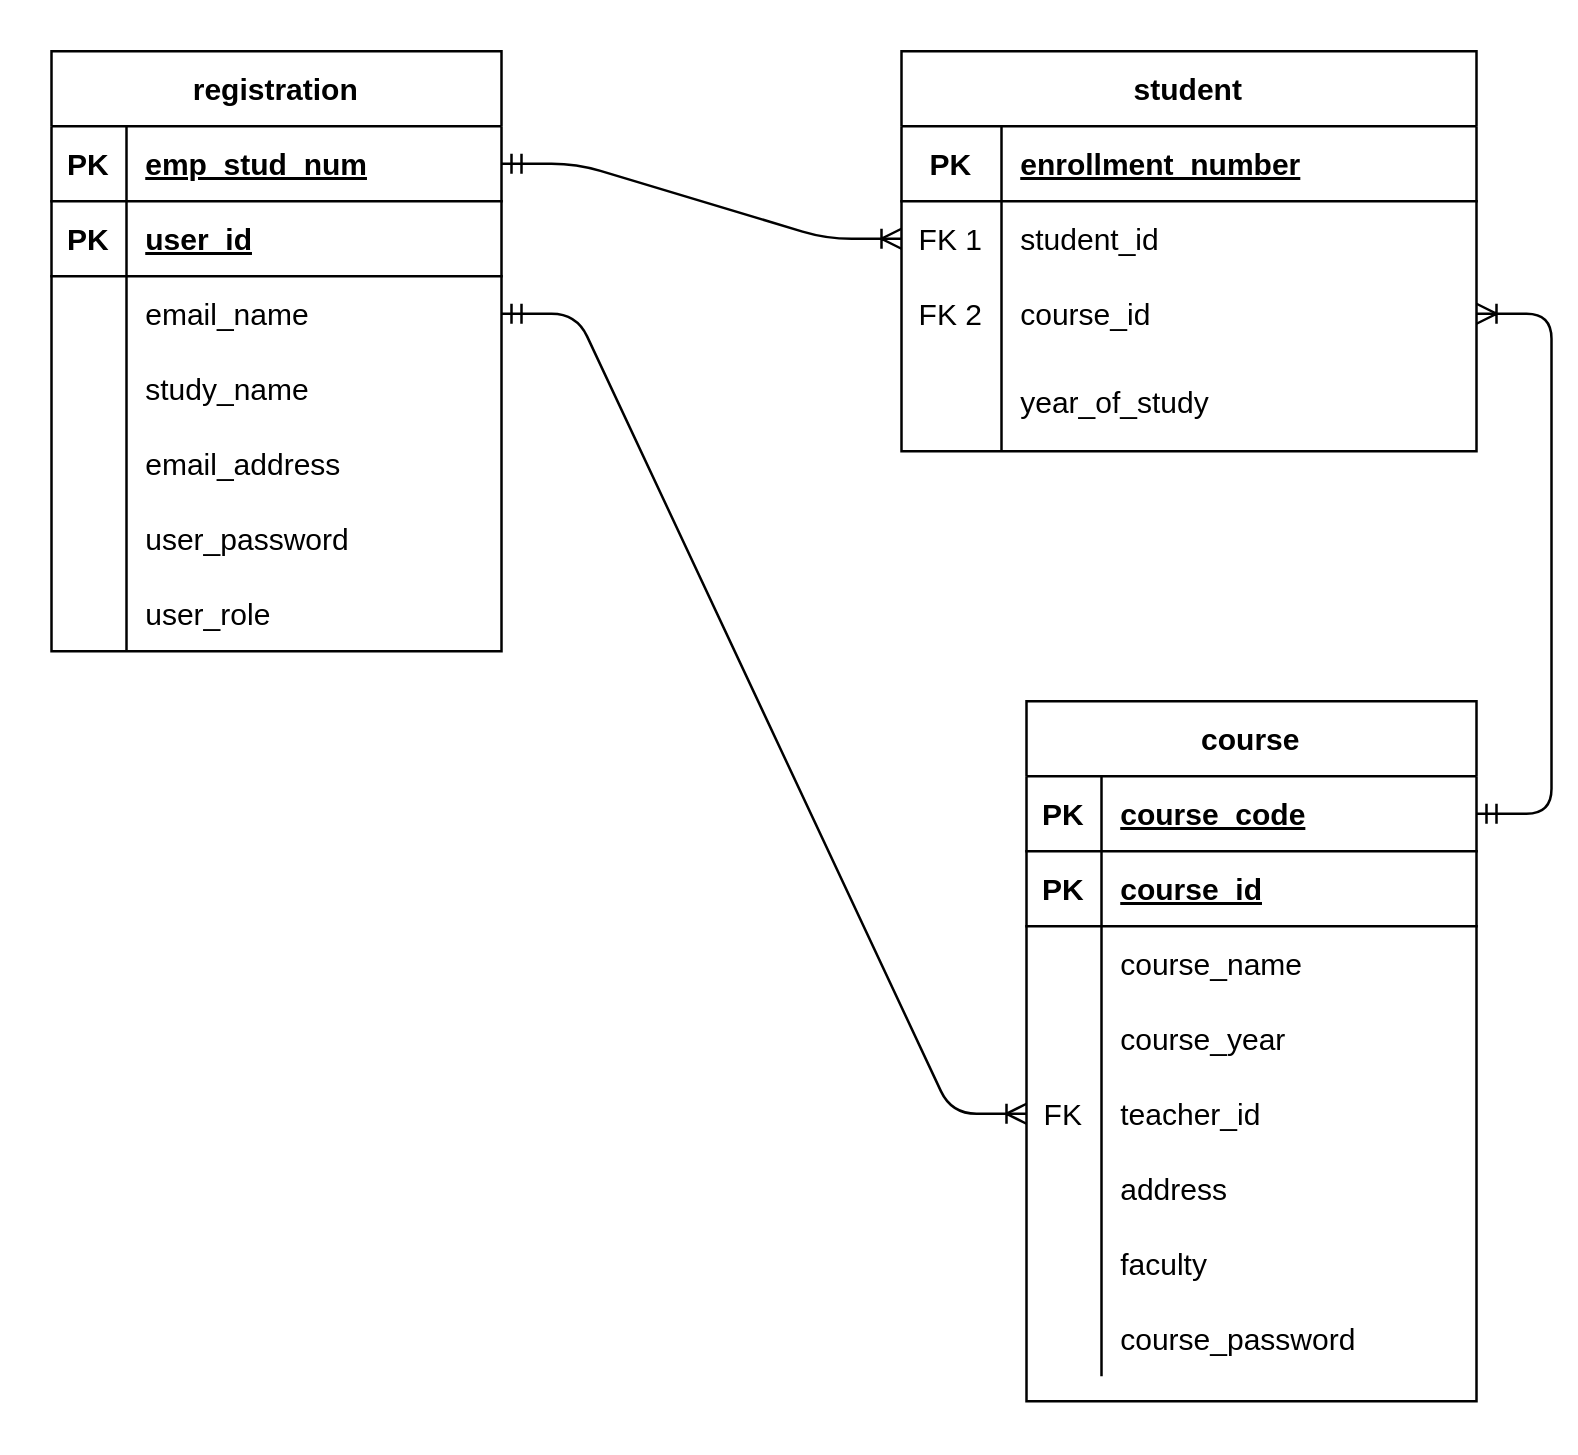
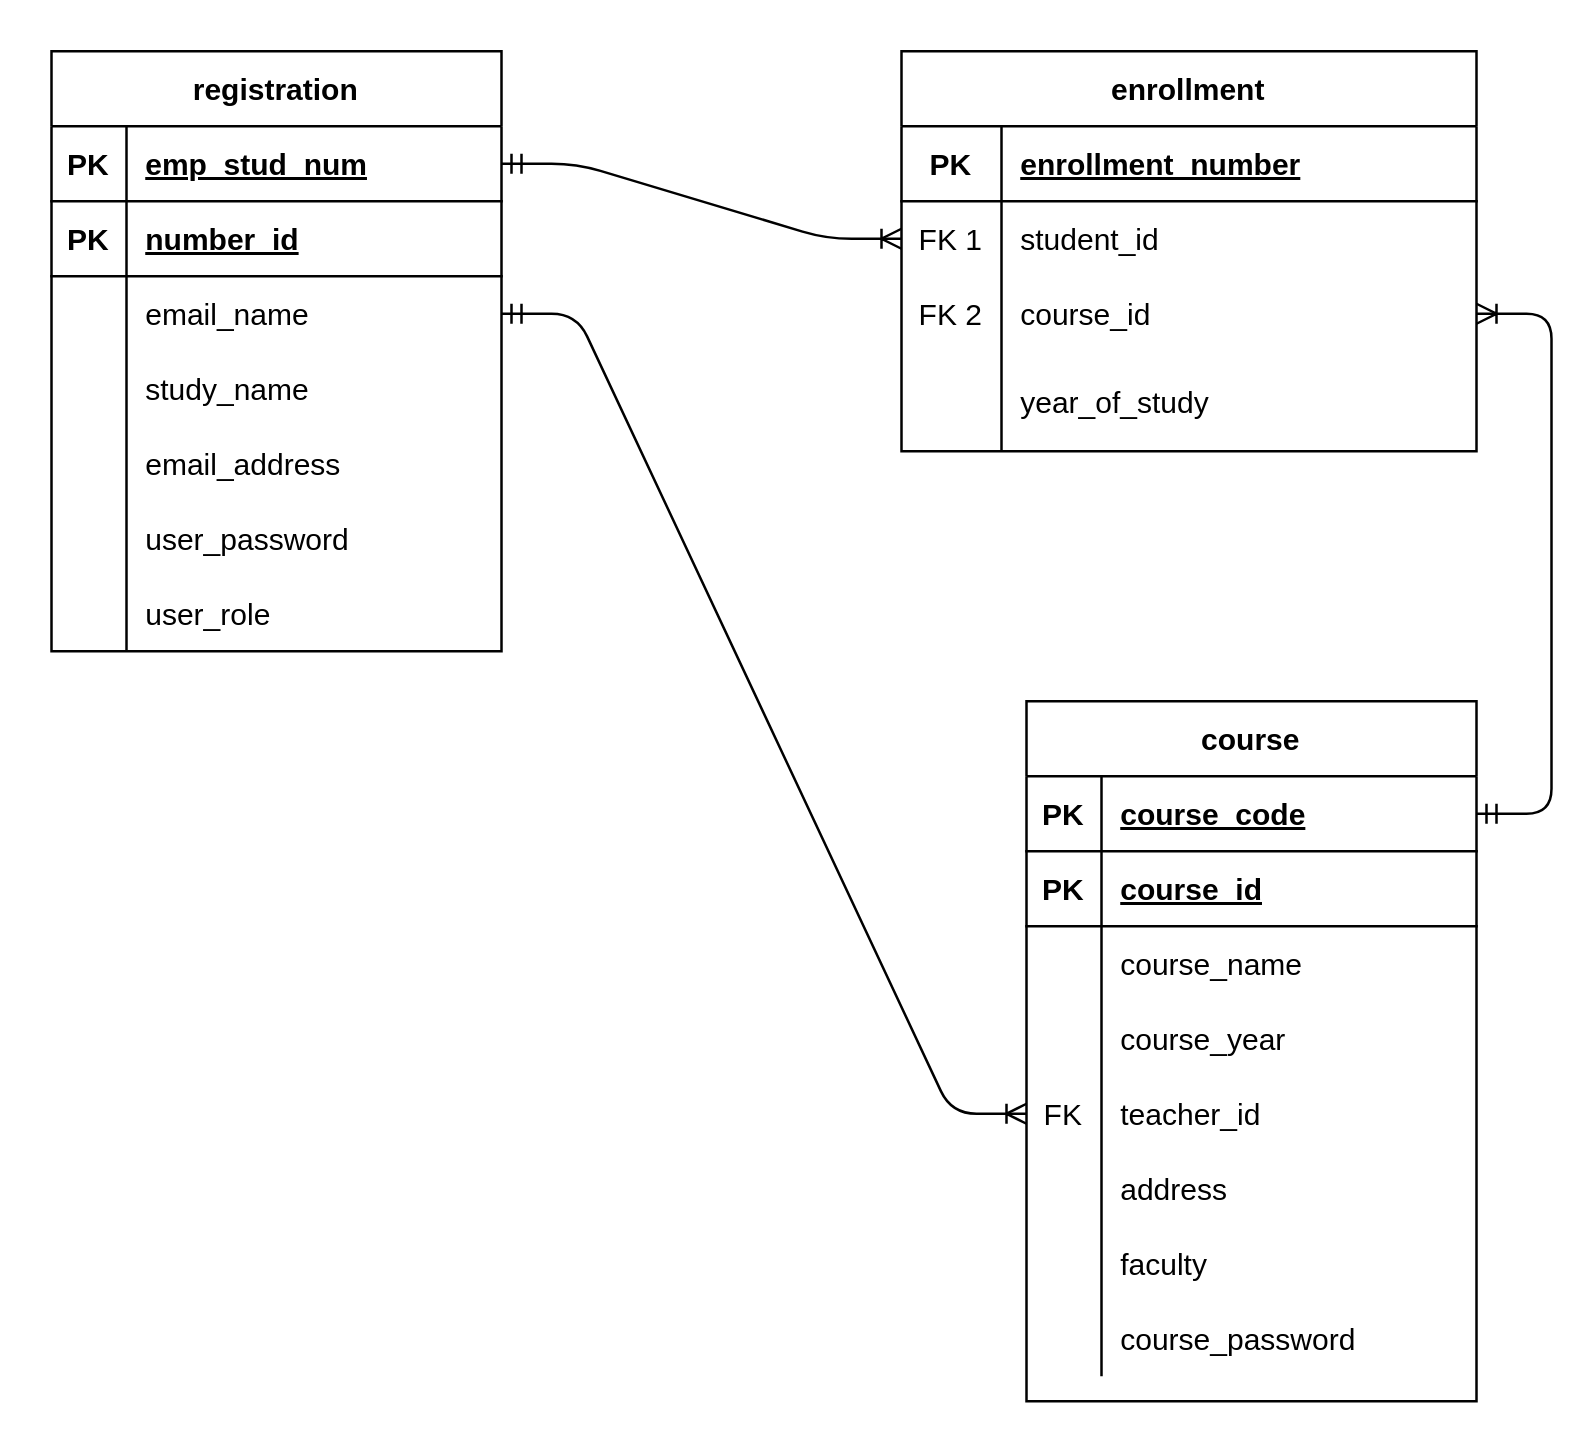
- <mxCell id="49" value="student" style="shape=table;startSize=30;container=1;collapsible=1;childLayout=tableLayout;fixedRows=1;rowLines=0;fontStyle=1;align=center;resizeLast=1;" parent="1" vertex="1"><mxGeometry x="360" y="20" width="230" height="160" as="geometry" /></mxCell>
+ <mxCell id="49" value="enrollment" style="shape=table;startSize=30;container=1;collapsible=1;childLayout=tableLayout;fixedRows=1;rowLines=0;fontStyle=1;align=center;resizeLast=1;" parent="1" vertex="1"><mxGeometry x="360" y="20" width="230" height="160" as="geometry" /></mxCell>
- <mxCell id="33" value="user_id" style="shape=partialRectangle;connectable=0;fillColor=none;top=0;left=0;bottom=0;right=0;align=left;spacingLeft=6;fontStyle=5;overflow=hidden;" vertex="1" parent="31"><mxGeometry x="30" width="150" height="30" as="geometry" /></mxCell>
+ <mxCell id="33" value="number_id" style="shape=partialRectangle;connectable=0;fillColor=none;top=0;left=0;bottom=0;right=0;align=left;spacingLeft=6;fontStyle=5;overflow=hidden;" vertex="1" parent="31"><mxGeometry x="30" width="150" height="30" as="geometry" /></mxCell>
